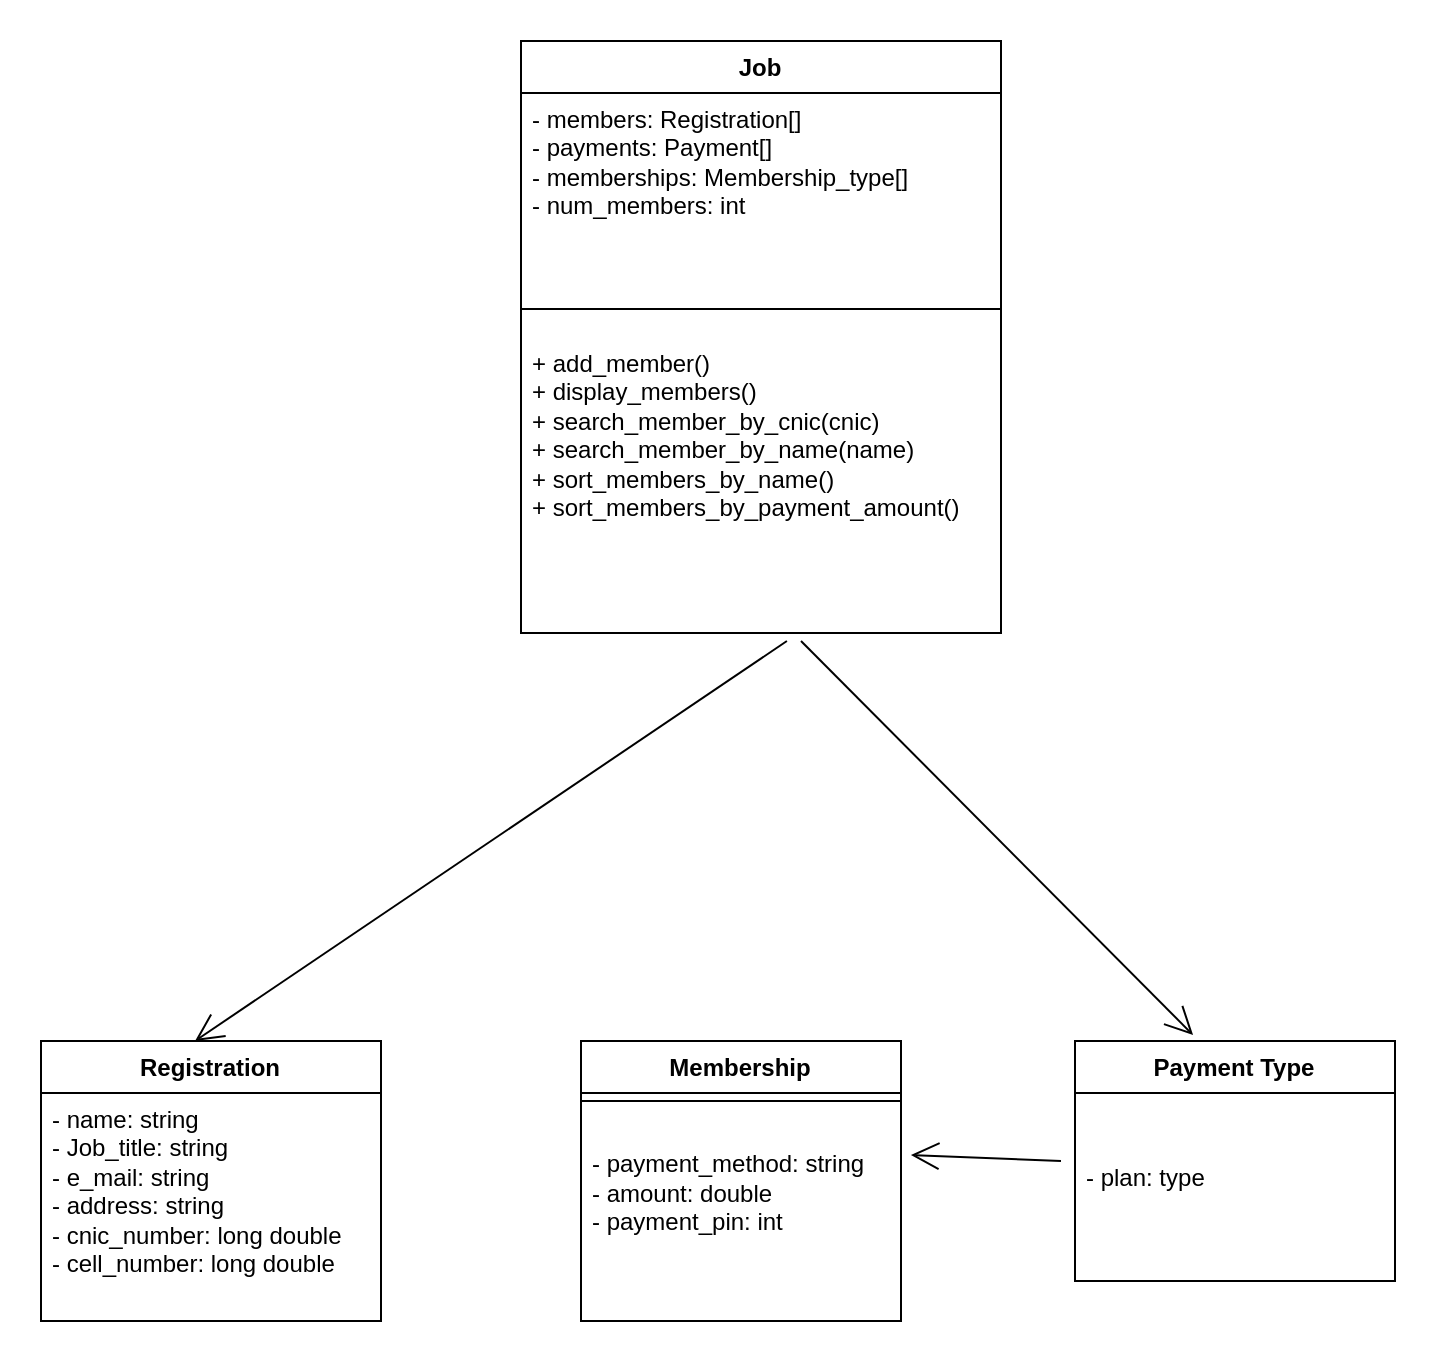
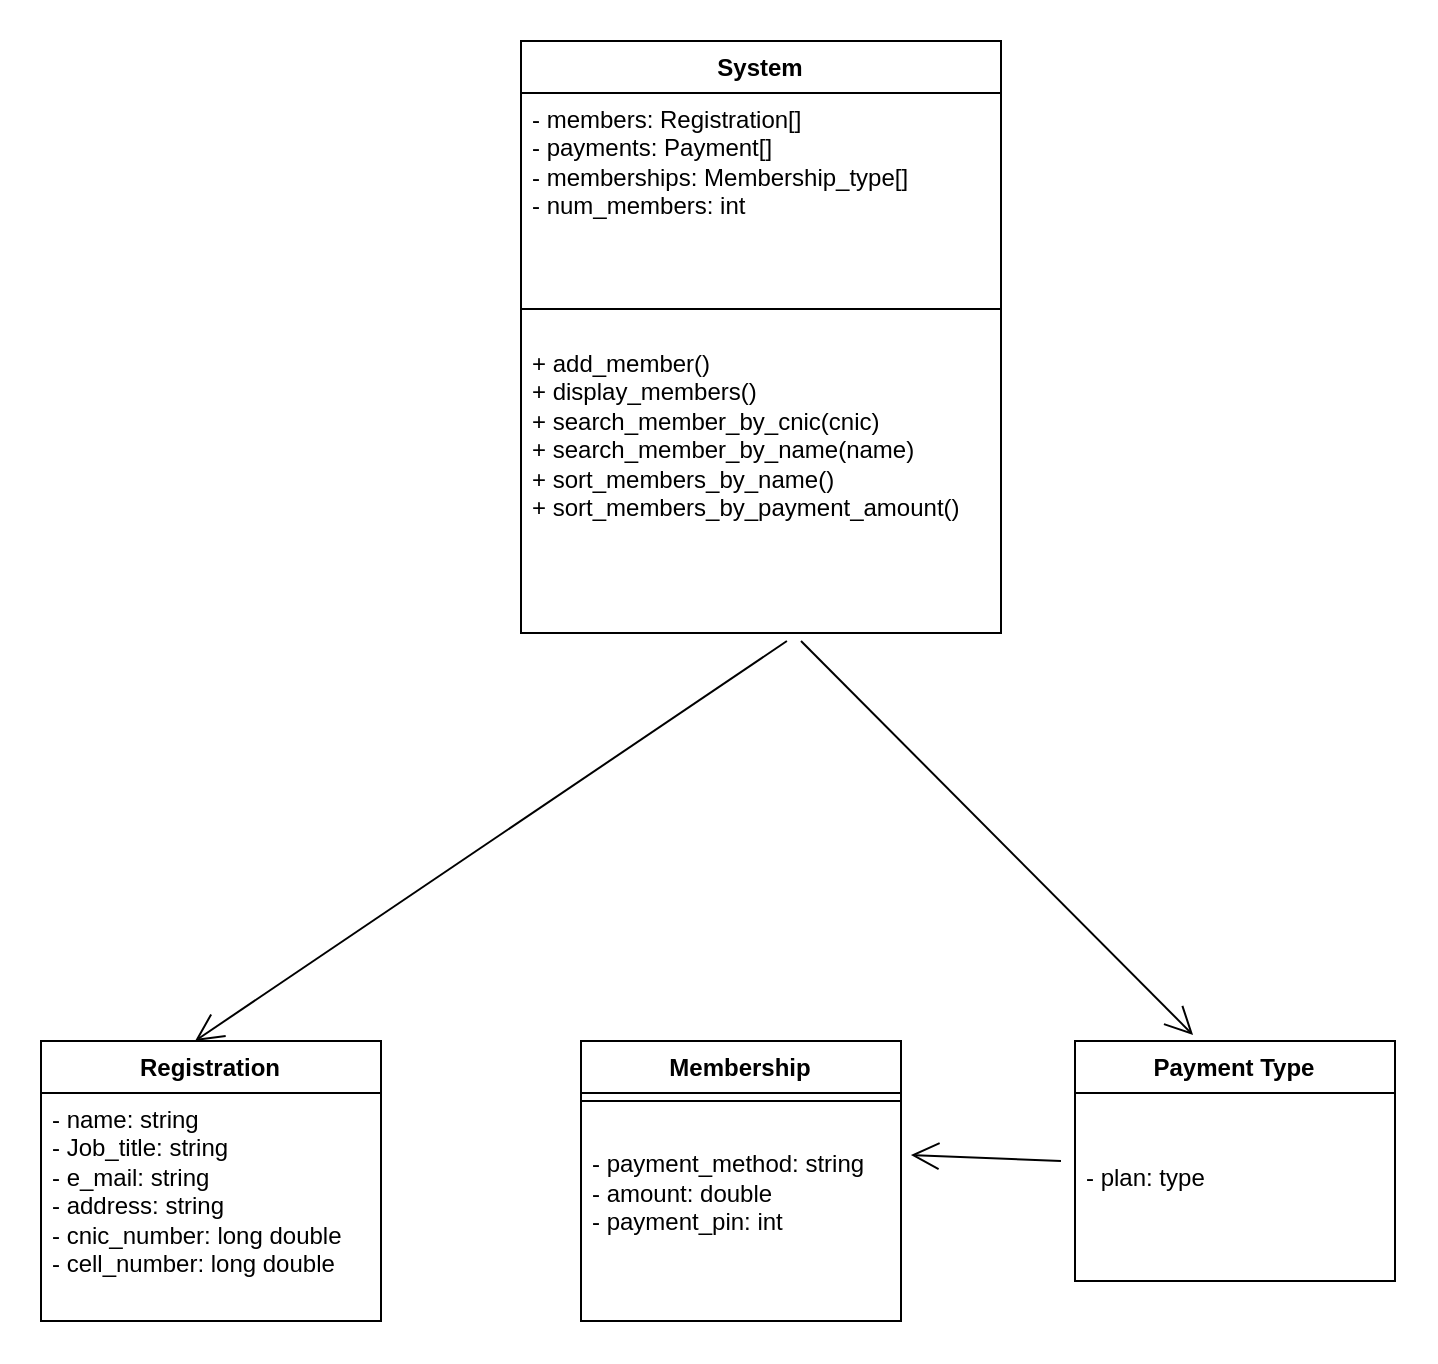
- <mxCell id="9" value="Job" style="swimlane;fontStyle=1;align=center;verticalAlign=top;childLayout=stackLayout;horizontal=1;startSize=26;horizontalStack=0;resizeParent=1;resizeParentMax=0;resizeLast=0;collapsible=1;marginBottom=0;whiteSpace=wrap;html=1;" vertex="1" parent="1"><mxGeometry x="260" y="20" width="240" height="296" as="geometry" /></mxCell>
+ <mxCell id="9" value="System" style="swimlane;fontStyle=1;align=center;verticalAlign=top;childLayout=stackLayout;horizontal=1;startSize=26;horizontalStack=0;resizeParent=1;resizeParentMax=0;resizeLast=0;collapsible=1;marginBottom=0;whiteSpace=wrap;html=1;" vertex="1" parent="1"><mxGeometry x="260" y="20" width="240" height="296" as="geometry" /></mxCell>
